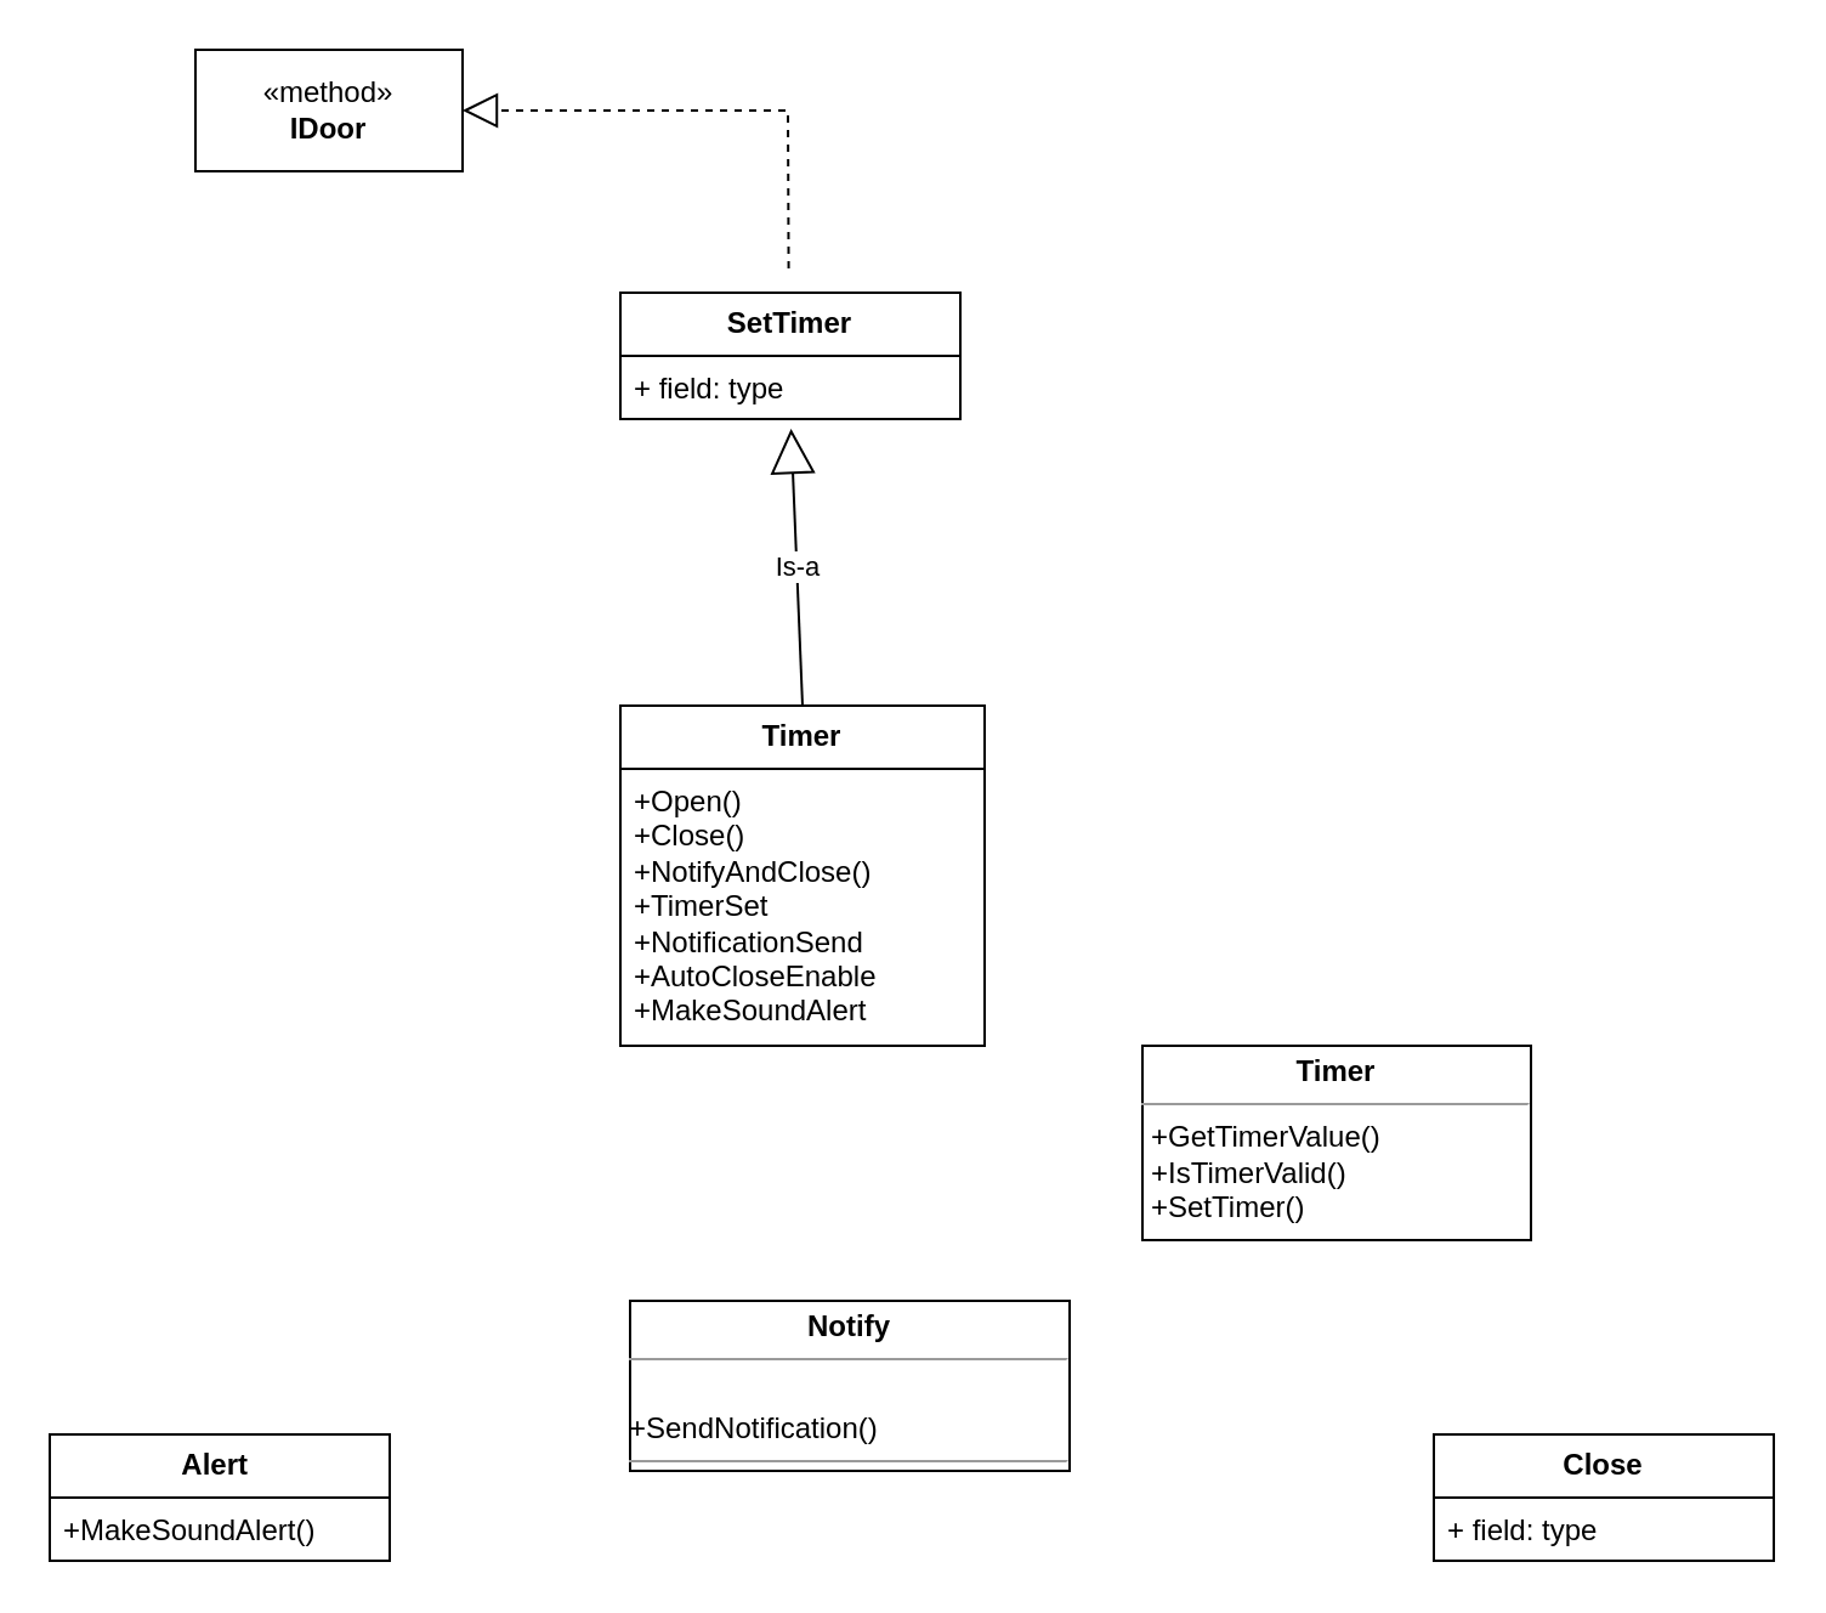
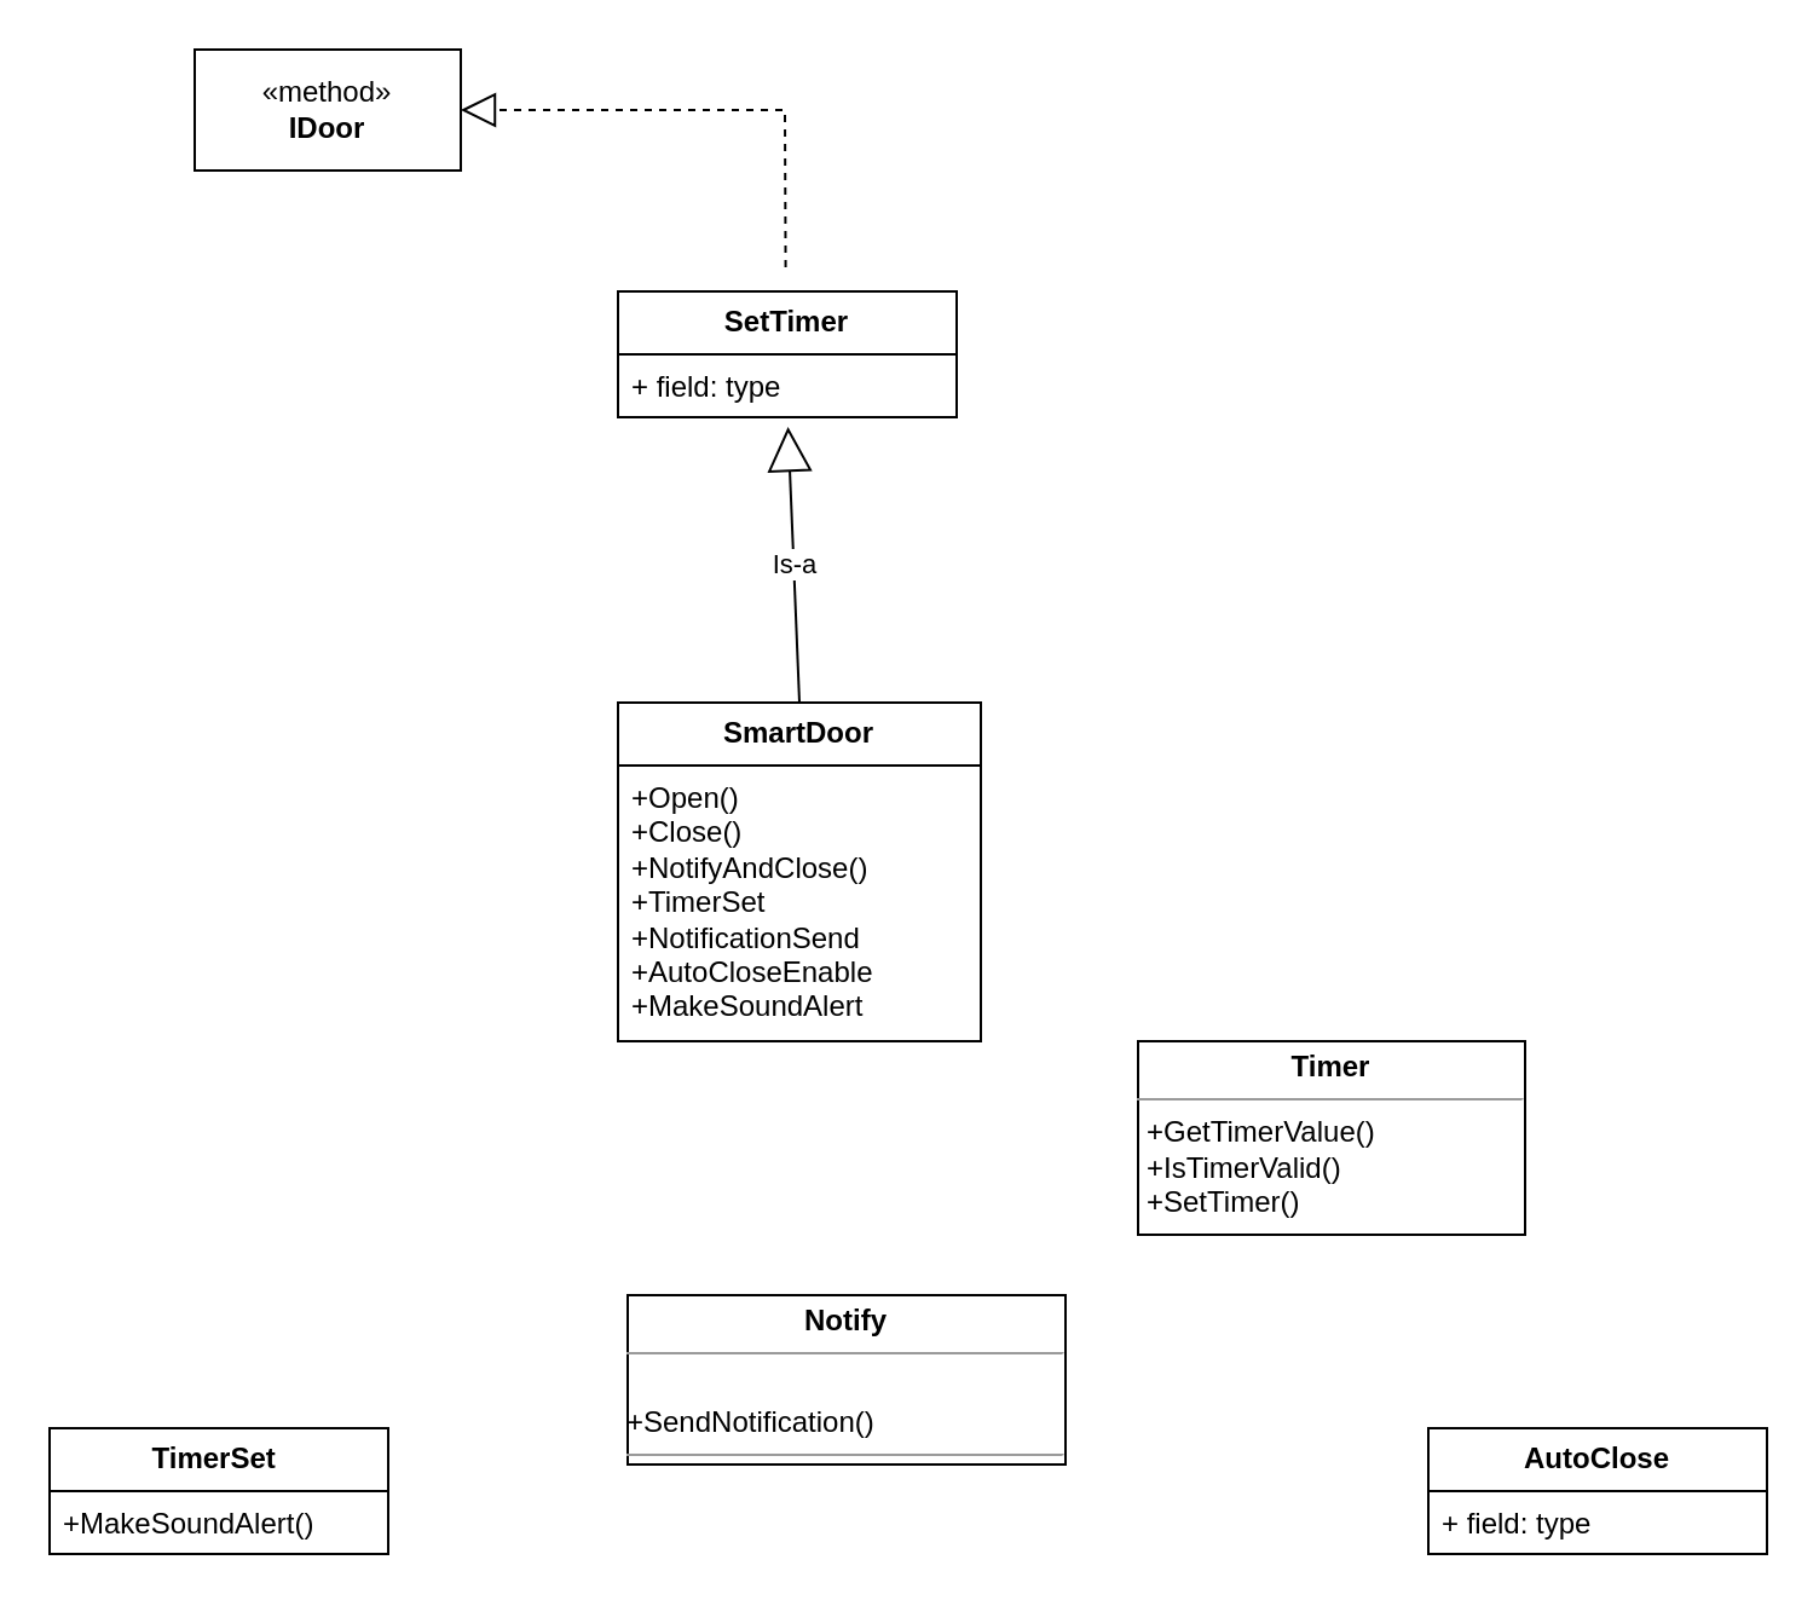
- <mxCell id="6" value="&lt;b&gt;Timer&lt;/b&gt;" style="swimlane;fontStyle=0;childLayout=stackLayout;horizontal=1;startSize=26;fillColor=none;horizontalStack=0;resizeParent=1;resizeParentMax=0;resizeLast=0;collapsible=1;marginBottom=0;whiteSpace=wrap;html=1;" parent="1" vertex="1"><mxGeometry x="255" y="290" width="150" height="140" as="geometry" /></mxCell>
+ <mxCell id="6" value="&lt;b&gt;SmartDoor&lt;/b&gt;" style="swimlane;fontStyle=0;childLayout=stackLayout;horizontal=1;startSize=26;fillColor=none;horizontalStack=0;resizeParent=1;resizeParentMax=0;resizeLast=0;collapsible=1;marginBottom=0;whiteSpace=wrap;html=1;" parent="1" vertex="1"><mxGeometry x="255" y="290" width="150" height="140" as="geometry" /></mxCell>
- <mxCell id="9" value="&lt;b&gt;Alert&amp;nbsp;&lt;/b&gt;" style="swimlane;fontStyle=0;childLayout=stackLayout;horizontal=1;startSize=26;fillColor=none;horizontalStack=0;resizeParent=1;resizeParentMax=0;resizeLast=0;collapsible=1;marginBottom=0;whiteSpace=wrap;html=1;" parent="1" vertex="1"><mxGeometry x="20" y="590" width="140" height="52" as="geometry" /></mxCell>
+ <mxCell id="9" value="&lt;b&gt;TimerSet&amp;nbsp;&lt;/b&gt;" style="swimlane;fontStyle=0;childLayout=stackLayout;horizontal=1;startSize=26;fillColor=none;horizontalStack=0;resizeParent=1;resizeParentMax=0;resizeLast=0;collapsible=1;marginBottom=0;whiteSpace=wrap;html=1;" parent="1" vertex="1"><mxGeometry x="20" y="590" width="140" height="52" as="geometry" /></mxCell>
- <mxCell id="12" value="&lt;b&gt;Close&lt;/b&gt;" style="swimlane;fontStyle=0;childLayout=stackLayout;horizontal=1;startSize=26;fillColor=none;horizontalStack=0;resizeParent=1;resizeParentMax=0;resizeLast=0;collapsible=1;marginBottom=0;whiteSpace=wrap;html=1;" parent="1" vertex="1"><mxGeometry x="590" y="590" width="140" height="52" as="geometry" /></mxCell>
+ <mxCell id="12" value="&lt;b&gt;AutoClose&lt;/b&gt;" style="swimlane;fontStyle=0;childLayout=stackLayout;horizontal=1;startSize=26;fillColor=none;horizontalStack=0;resizeParent=1;resizeParentMax=0;resizeLast=0;collapsible=1;marginBottom=0;whiteSpace=wrap;html=1;" parent="1" vertex="1"><mxGeometry x="590" y="590" width="140" height="52" as="geometry" /></mxCell>
